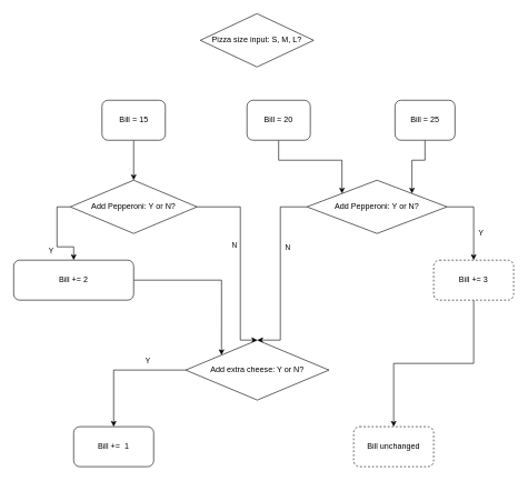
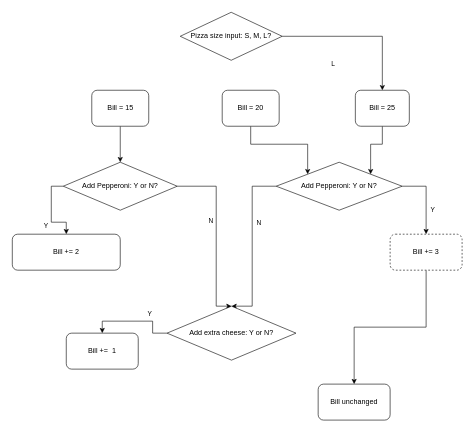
+ <mxCell id="2" style="edgeStyle=orthogonalEdgeStyle;rounded=0;orthogonalLoop=1;jettySize=auto;html=1;exitX=1;exitY=0.5;exitDx=0;exitDy=0;" edge="1" parent="1" source="4" target="18"><mxGeometry relative="1" as="geometry"><Array as="points"><mxPoint x="637" y="60" /></Array></mxGeometry></mxCell>
+ <mxCell id="3" value="L" style="edgeLabel;html=1;align=center;verticalAlign=middle;resizable=0;points=[];" vertex="1" connectable="0" parent="2"><mxGeometry x="-0.274" y="3" relative="1" as="geometry"><mxPoint x="-9" y="48" as="offset" /></mxGeometry></mxCell>
- <mxCell id="23" style="edgeStyle=orthogonalEdgeStyle;rounded=0;orthogonalLoop=1;jettySize=auto;html=1;entryX=0;entryY=0;entryDx=0;entryDy=0;" edge="1" parent="1" source="24" target="27"><mxGeometry relative="1" as="geometry" /></mxCell>
- <mxCell id="28" value="Bill +=&amp;nbsp; 1" style="rounded=1;whiteSpace=wrap;html=1;" vertex="1" parent="1"><mxGeometry x="110" y="640" width="120" height="60" as="geometry" /></mxCell>
+ <mxCell id="28" value="Bill +=&amp;nbsp; 1" style="rounded=1;whiteSpace=wrap;html=1;" vertex="1" parent="1"><mxGeometry x="110" y="555" width="120" height="60" as="geometry" /></mxCell>
- <mxCell id="29" value="Bill unchanged" style="rounded=1;whiteSpace=wrap;html=1;dashed=1;" vertex="1" parent="1"><mxGeometry x="530" y="640" width="120" height="60" as="geometry" /></mxCell>
+ <mxCell id="29" value="Bill unchanged" style="rounded=1;whiteSpace=wrap;html=1;" vertex="1" parent="1"><mxGeometry x="530" y="640" width="120" height="60" as="geometry" /></mxCell>
